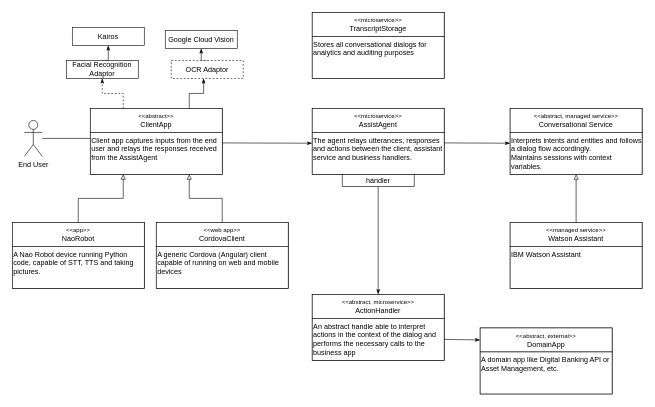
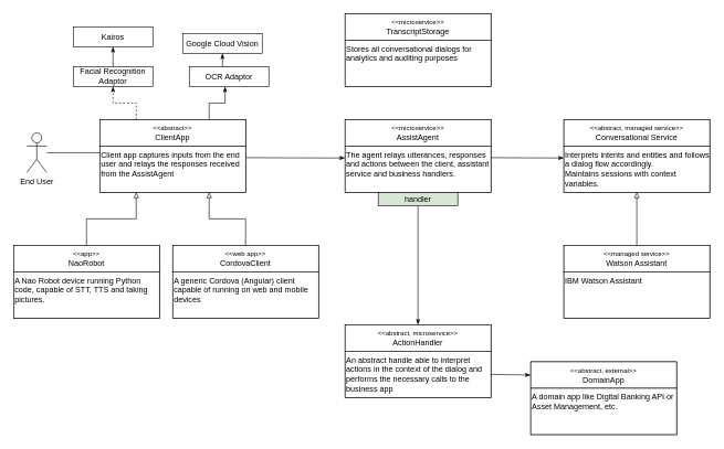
- <mxCell id="51" value="Kairos" style="rounded=0;whiteSpace=wrap;html=1;" vertex="1" parent="1"><mxGeometry x="120" y="45" width="120" height="30" as="geometry" /></mxCell>
+ <mxCell id="51" value="Kairos" style="rounded=0;whiteSpace=wrap;html=1;" vertex="1" parent="1"><mxGeometry x="110" y="40" width="120" height="30" as="geometry" /></mxCell>
- <mxCell id="45" value="OCR Adaptor" style="rounded=0;whiteSpace=wrap;html=1;dashed=1;" vertex="1" parent="1"><mxGeometry x="285" y="100" width="120" height="30" as="geometry" /></mxCell>
+ <mxCell id="45" value="OCR Adaptor" style="rounded=0;whiteSpace=wrap;html=1;" vertex="1" parent="1"><mxGeometry x="285" y="100" width="120" height="30" as="geometry" /></mxCell>
- <mxCell id="38" value="handler" style="rounded=0;whiteSpace=wrap;html=1;" vertex="1" parent="1"><mxGeometry x="570" y="290" width="120" height="20" as="geometry" /></mxCell>
+ <mxCell id="38" value="handler" style="rounded=0;whiteSpace=wrap;html=1;fillColor=#d5e8d4;" vertex="1" parent="1"><mxGeometry x="570" y="290" width="120" height="20" as="geometry" /></mxCell>
